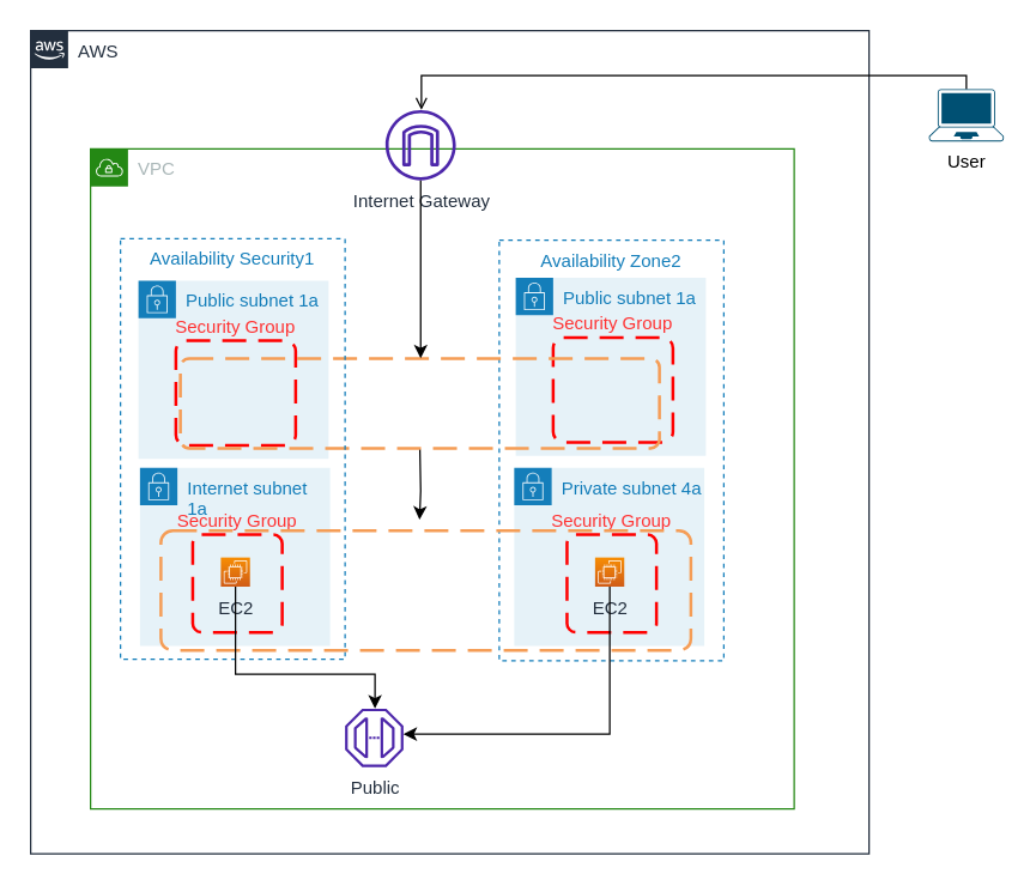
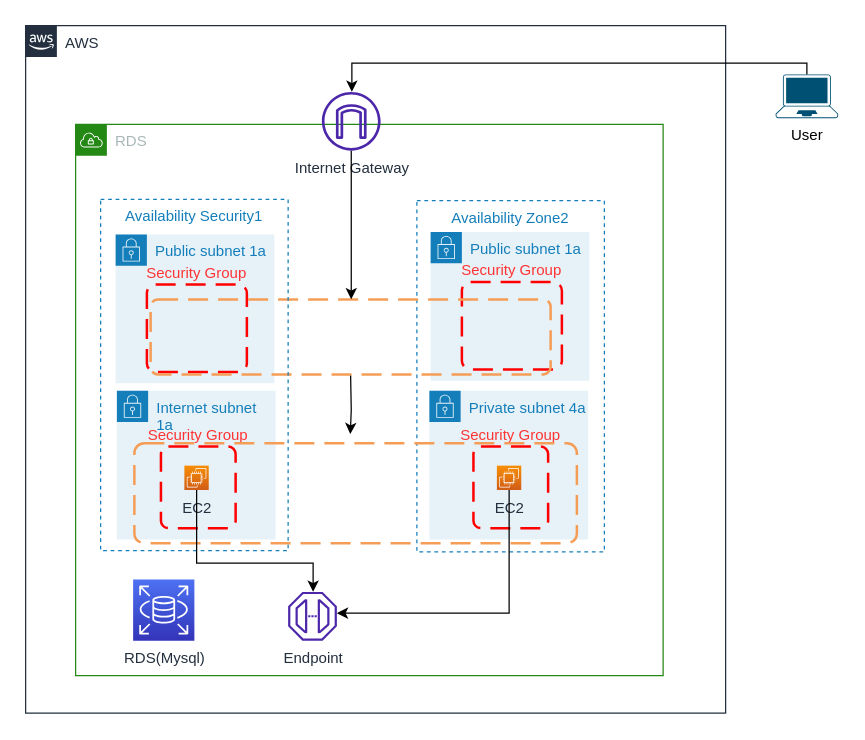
- <mxCell id="24" style="edgeStyle=orthogonalEdgeStyle;rounded=0;orthogonalLoop=1;jettySize=auto;html=1;endArrow=open;" edge="1" parent="1" source="25" target="22"><mxGeometry relative="1" as="geometry"><Array as="points"><mxPoint x="281" y="50" /></Array></mxGeometry></mxCell>
+ <mxCell id="24" style="edgeStyle=orthogonalEdgeStyle;rounded=0;orthogonalLoop=1;jettySize=auto;html=1;" edge="1" parent="1" source="25" target="22"><mxGeometry relative="1" as="geometry"><Array as="points"><mxPoint x="281" y="50" /></Array></mxGeometry></mxCell>
- <mxCell id="11" value="VPC" style="points=[[0,0],[0.25,0],[0.5,0],[0.75,0],[1,0],[1,0.25],[1,0.5],[1,0.75],[1,1],[0.75,1],[0.5,1],[0.25,1],[0,1],[0,0.75],[0,0.5],[0,0.25]];outlineConnect=0;gradientColor=none;html=1;whiteSpace=wrap;fontSize=12;fontStyle=0;container=1;pointerEvents=0;collapsible=0;recursiveResize=0;shape=mxgraph.aws4.group;grIcon=mxgraph.aws4.group_vpc;strokeColor=#248814;fillColor=none;verticalAlign=top;align=left;spacingLeft=30;fontColor=#AAB7B8;dashed=0;" vertex="1" parent="10"><mxGeometry x="40" y="79" width="470" height="441" as="geometry" /></mxCell>
+ <mxCell id="11" value="RDS" style="points=[[0,0],[0.25,0],[0.5,0],[0.75,0],[1,0],[1,0.25],[1,0.5],[1,0.75],[1,1],[0.75,1],[0.5,1],[0.25,1],[0,1],[0,0.75],[0,0.5],[0,0.25]];outlineConnect=0;gradientColor=none;html=1;whiteSpace=wrap;fontSize=12;fontStyle=0;container=1;pointerEvents=0;collapsible=0;recursiveResize=0;shape=mxgraph.aws4.group;grIcon=mxgraph.aws4.group_vpc;strokeColor=#248814;fillColor=none;verticalAlign=top;align=left;spacingLeft=30;fontColor=#AAB7B8;dashed=0;" vertex="1" parent="10"><mxGeometry x="40" y="79" width="470" height="441" as="geometry" /></mxCell>
+ <mxCell id="18" value="RDS(Mysql)" style="sketch=0;points=[[0,0,0],[0.25,0,0],[0.5,0,0],[0.75,0,0],[1,0,0],[0,1,0],[0.25,1,0],[0.5,1,0],[0.75,1,0],[1,1,0],[0,0.25,0],[0,0.5,0],[0,0.75,0],[1,0.25,0],[1,0.5,0],[1,0.75,0]];outlineConnect=0;fontColor=#232F3E;gradientColor=#4D72F3;gradientDirection=north;fillColor=#3334B9;strokeColor=#ffffff;dashed=0;verticalLabelPosition=bottom;verticalAlign=top;align=center;html=1;fontSize=12;fontStyle=0;aspect=fixed;shape=mxgraph.aws4.resourceIcon;resIcon=mxgraph.aws4.rds;" vertex="1" parent="11"><mxGeometry x="46" y="364" width="49" height="49" as="geometry" /></mxCell>
- <mxCell id="17" value="Public" style="sketch=0;outlineConnect=0;fontColor=#232F3E;gradientColor=none;fillColor=#4D27AA;strokeColor=none;dashed=0;verticalLabelPosition=bottom;verticalAlign=top;align=center;html=1;fontSize=12;fontStyle=0;aspect=fixed;pointerEvents=1;shape=mxgraph.aws4.endpoint;" vertex="1" parent="11"><mxGeometry x="170" y="374" width="39" height="39" as="geometry" /></mxCell>
+ <mxCell id="17" value="Endpoint" style="sketch=0;outlineConnect=0;fontColor=#232F3E;gradientColor=none;fillColor=#4D27AA;strokeColor=none;dashed=0;verticalLabelPosition=bottom;verticalAlign=top;align=center;html=1;fontSize=12;fontStyle=0;aspect=fixed;pointerEvents=1;shape=mxgraph.aws4.endpoint;" vertex="1" parent="11"><mxGeometry x="170" y="374" width="39" height="39" as="geometry" /></mxCell>
